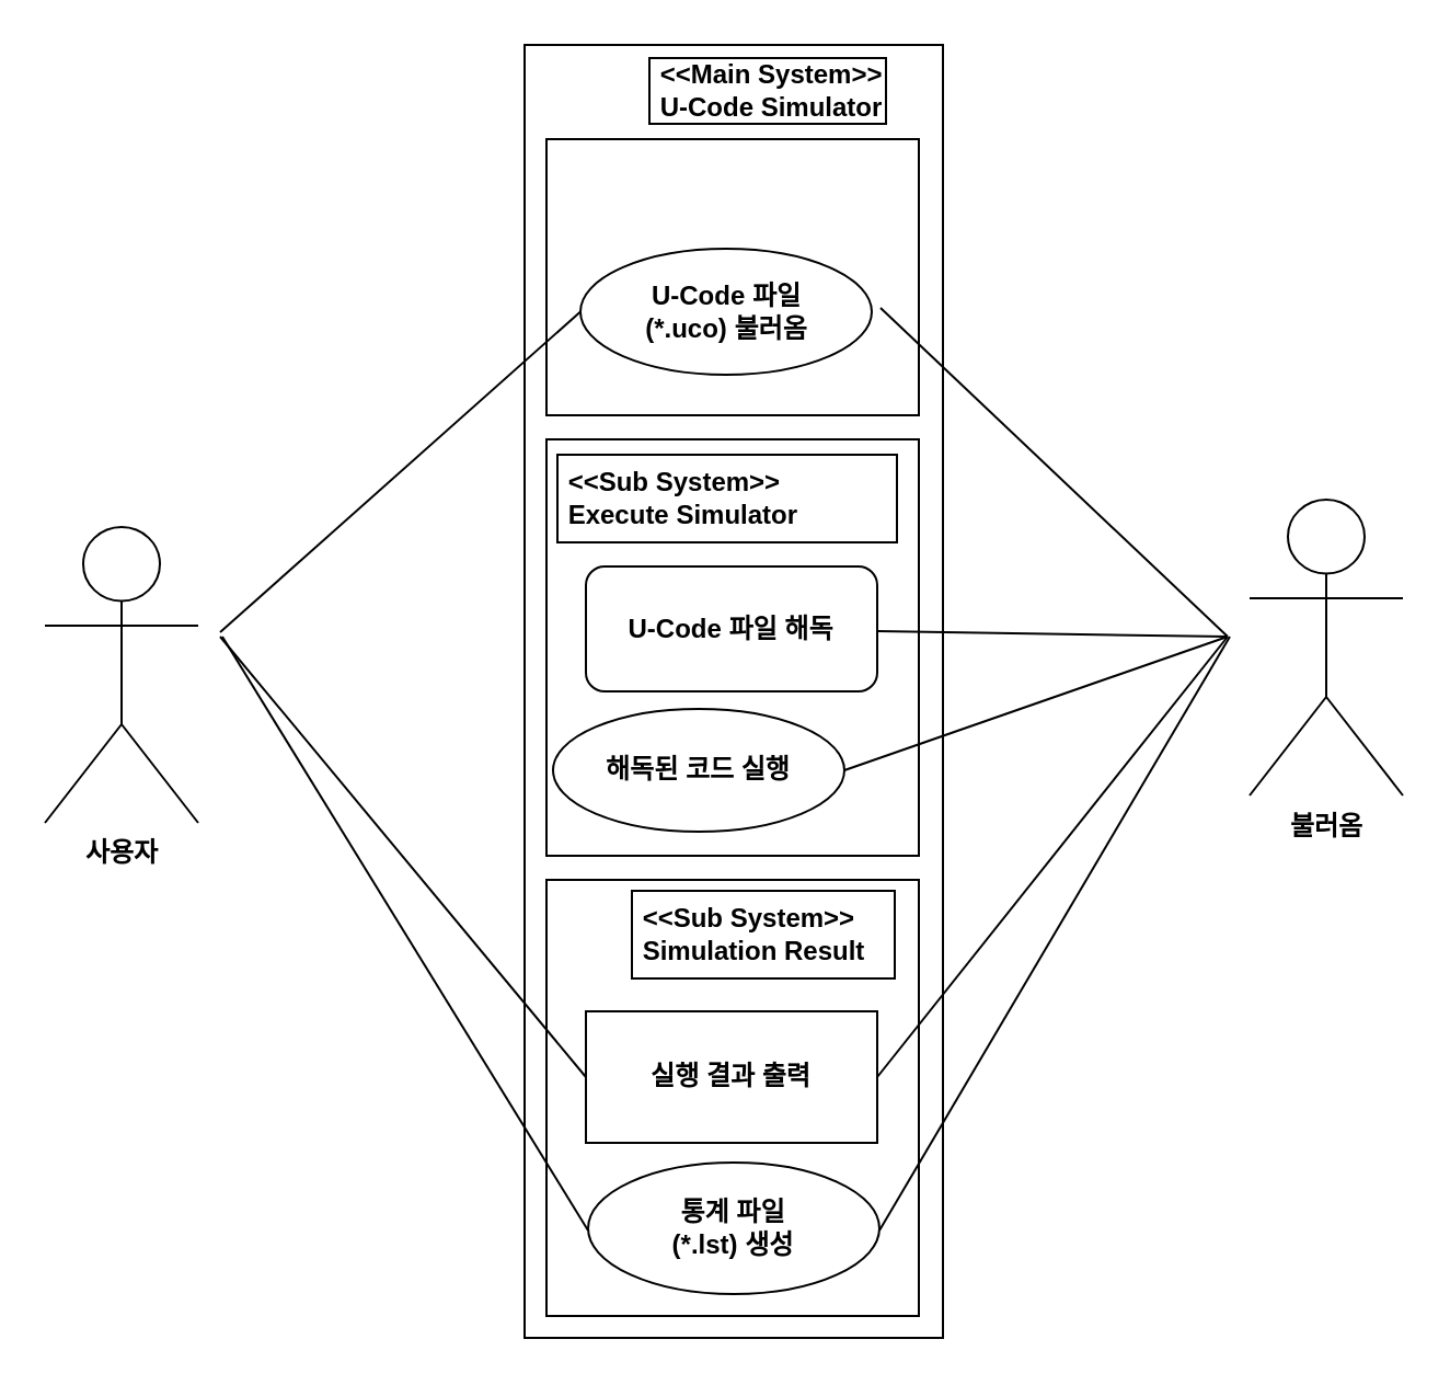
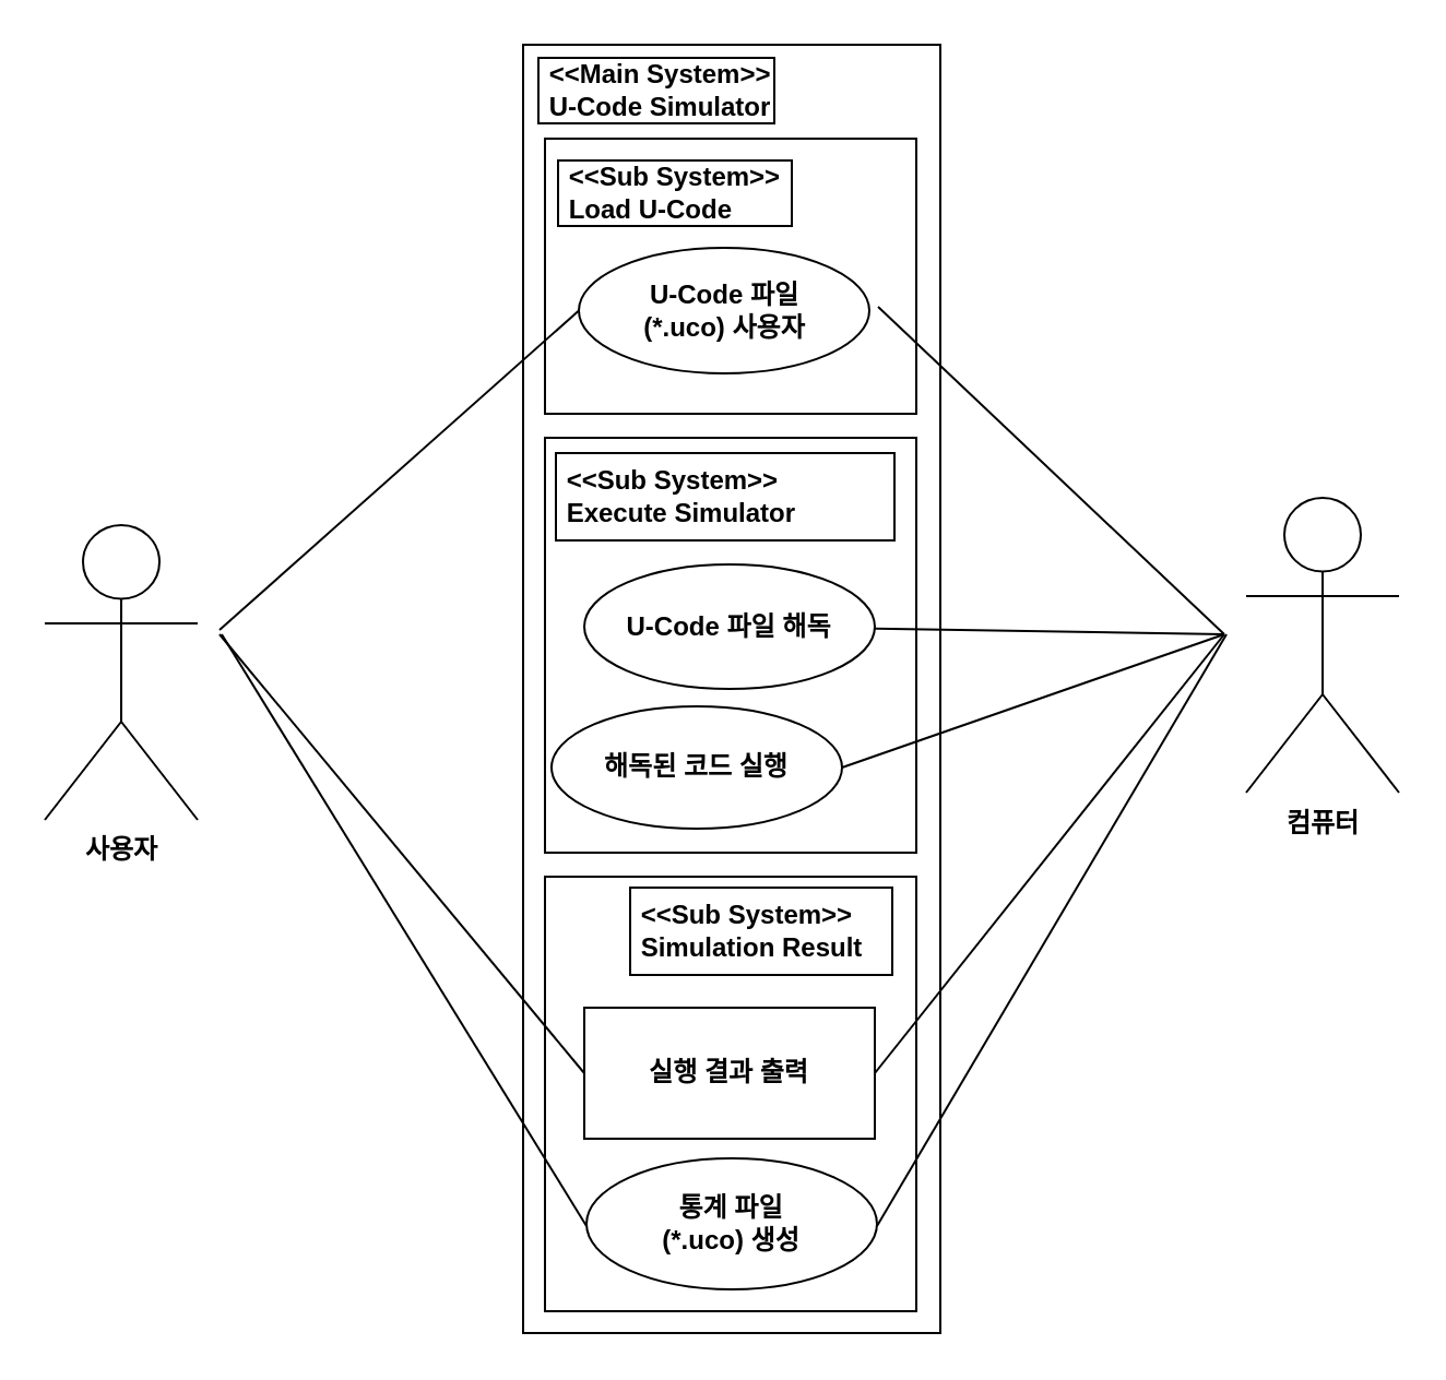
- <mxCell id="8" value="&lt;div style=&quot;&quot;&gt;&lt;span style=&quot;background-color: initial;&quot;&gt;&lt;b&gt;&amp;nbsp;&amp;lt;&amp;lt;Main System&amp;gt;&amp;gt;&lt;/b&gt;&lt;/span&gt;&lt;/div&gt;&lt;div style=&quot;&quot;&gt;&lt;b&gt;&amp;nbsp;U-Code Simulator&lt;/b&gt;&lt;/div&gt;" style="rounded=0;whiteSpace=wrap;html=1;align=left;fillColor=none;" parent="1" vertex="1"><mxGeometry x="296" y="26" width="108" height="30" as="geometry" /></mxCell>
+ <mxCell id="8" value="&lt;div style=&quot;&quot;&gt;&lt;span style=&quot;background-color: initial;&quot;&gt;&lt;b&gt;&amp;nbsp;&amp;lt;&amp;lt;Main System&amp;gt;&amp;gt;&lt;/b&gt;&lt;/span&gt;&lt;/div&gt;&lt;div style=&quot;&quot;&gt;&lt;b&gt;&amp;nbsp;U-Code Simulator&lt;/b&gt;&lt;/div&gt;" style="rounded=0;whiteSpace=wrap;html=1;align=left;fillColor=none;" parent="1" vertex="1"><mxGeometry x="246" y="26" width="108" height="30" as="geometry" /></mxCell>
+ <mxCell id="11" value="&lt;div style=&quot;&quot;&gt;&lt;span style=&quot;background-color: initial;&quot;&gt;&lt;b&gt;&amp;nbsp;&amp;lt;&amp;lt;Sub System&amp;gt;&amp;gt;&lt;/b&gt;&lt;/span&gt;&lt;/div&gt;&lt;div style=&quot;&quot;&gt;&lt;b&gt;&amp;nbsp;Load U-Code&lt;/b&gt;&lt;br&gt;&lt;/div&gt;" style="rounded=0;whiteSpace=wrap;html=1;align=left;fillColor=none;" parent="1" vertex="1"><mxGeometry x="255" y="73" width="107" height="30" as="geometry" /></mxCell>
- <mxCell id="7" value="U-Code 파일&lt;br&gt;(*.uco) 불러옴" style="ellipse;whiteSpace=wrap;html=1;strokeWidth=1;fontStyle=1;fontSize=12;rounded=0;fillColor=none;" parent="1" vertex="1"><mxGeometry x="264.5" y="113" width="133" height="57.5" as="geometry" /></mxCell>
+ <mxCell id="7" value="U-Code 파일&lt;br&gt;(*.uco) 사용자" style="ellipse;whiteSpace=wrap;html=1;strokeWidth=1;fontStyle=1;fontSize=12;rounded=0;fillColor=none;" parent="1" vertex="1"><mxGeometry x="264.5" y="113" width="133" height="57.5" as="geometry" /></mxCell>
- <mxCell id="14" value="U-Code 파일 해독" style="whiteSpace=wrap;html=1;strokeWidth=1;fontStyle=1;fontSize=12;fillColor=none;rounded=1;" parent="1" vertex="1"><mxGeometry x="267" y="258" width="133" height="57" as="geometry" /></mxCell>
+ <mxCell id="14" value="U-Code 파일 해독" style="ellipse;whiteSpace=wrap;html=1;strokeWidth=1;fontStyle=1;fontSize=12;rounded=0;fillColor=none;" parent="1" vertex="1"><mxGeometry x="267" y="258" width="133" height="57" as="geometry" /></mxCell>
- <mxCell id="6" value="&lt;b&gt;불러옴&lt;/b&gt;" style="shape=umlActor;verticalLabelPosition=bottom;verticalAlign=top;html=1;outlineConnect=0;rounded=0;fillColor=none;" parent="1" vertex="1"><mxGeometry x="570" y="227.5" width="70" height="135" as="geometry" /></mxCell>
+ <mxCell id="6" value="&lt;b&gt;컴퓨터&lt;/b&gt;" style="shape=umlActor;verticalLabelPosition=bottom;verticalAlign=top;html=1;outlineConnect=0;rounded=0;fillColor=none;" parent="1" vertex="1"><mxGeometry x="570" y="227.5" width="70" height="135" as="geometry" /></mxCell>
- <mxCell id="22" value="통계 파일 &lt;br&gt;(*.lst) 생성" style="ellipse;whiteSpace=wrap;html=1;strokeWidth=1;fontStyle=1;fontSize=12;rounded=0;fillColor=none;" vertex="1" parent="1"><mxGeometry x="268" y="530" width="133" height="60" as="geometry" /></mxCell>
+ <mxCell id="22" value="통계 파일 &lt;br&gt;(*.uco) 생성" style="ellipse;whiteSpace=wrap;html=1;strokeWidth=1;fontStyle=1;fontSize=12;rounded=0;fillColor=none;" vertex="1" parent="1"><mxGeometry x="268" y="530" width="133" height="60" as="geometry" /></mxCell>
